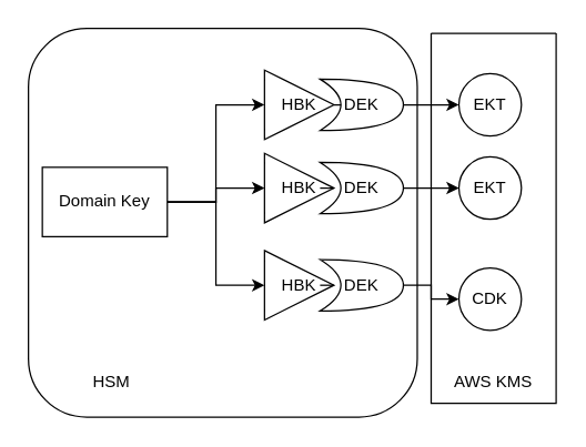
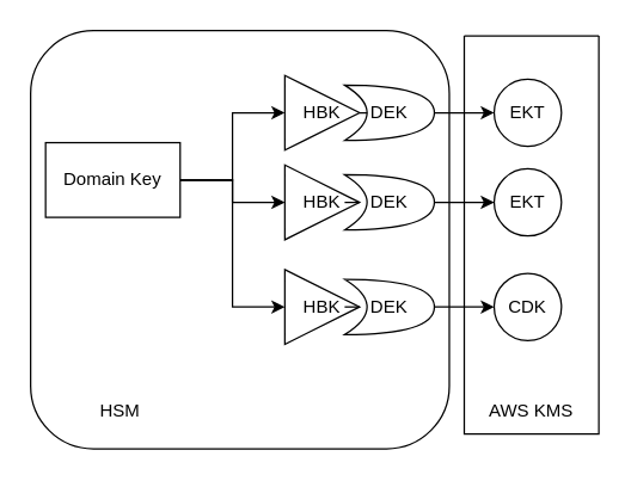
- <mxCell id="6" value="Domain Key" style="rounded=0;whiteSpace=wrap;html=1;" vertex="1" parent="1"><mxGeometry x="30" y="120" width="90" height="50" as="geometry" /></mxCell>
+ <mxCell id="6" value="Domain Key" style="rounded=0;whiteSpace=wrap;html=1;" vertex="1" parent="1"><mxGeometry x="30" y="95" width="90" height="50" as="geometry" /></mxCell>
- <mxCell id="15" value="CDK" style="ellipse;whiteSpace=wrap;html=1;aspect=fixed;" vertex="1" parent="1"><mxGeometry x="330" y="192.5" width="45" height="45" as="geometry" /></mxCell>
+ <mxCell id="15" value="CDK" style="ellipse;whiteSpace=wrap;html=1;aspect=fixed;" vertex="1" parent="1"><mxGeometry x="330" y="182.5" width="45" height="45" as="geometry" /></mxCell>
